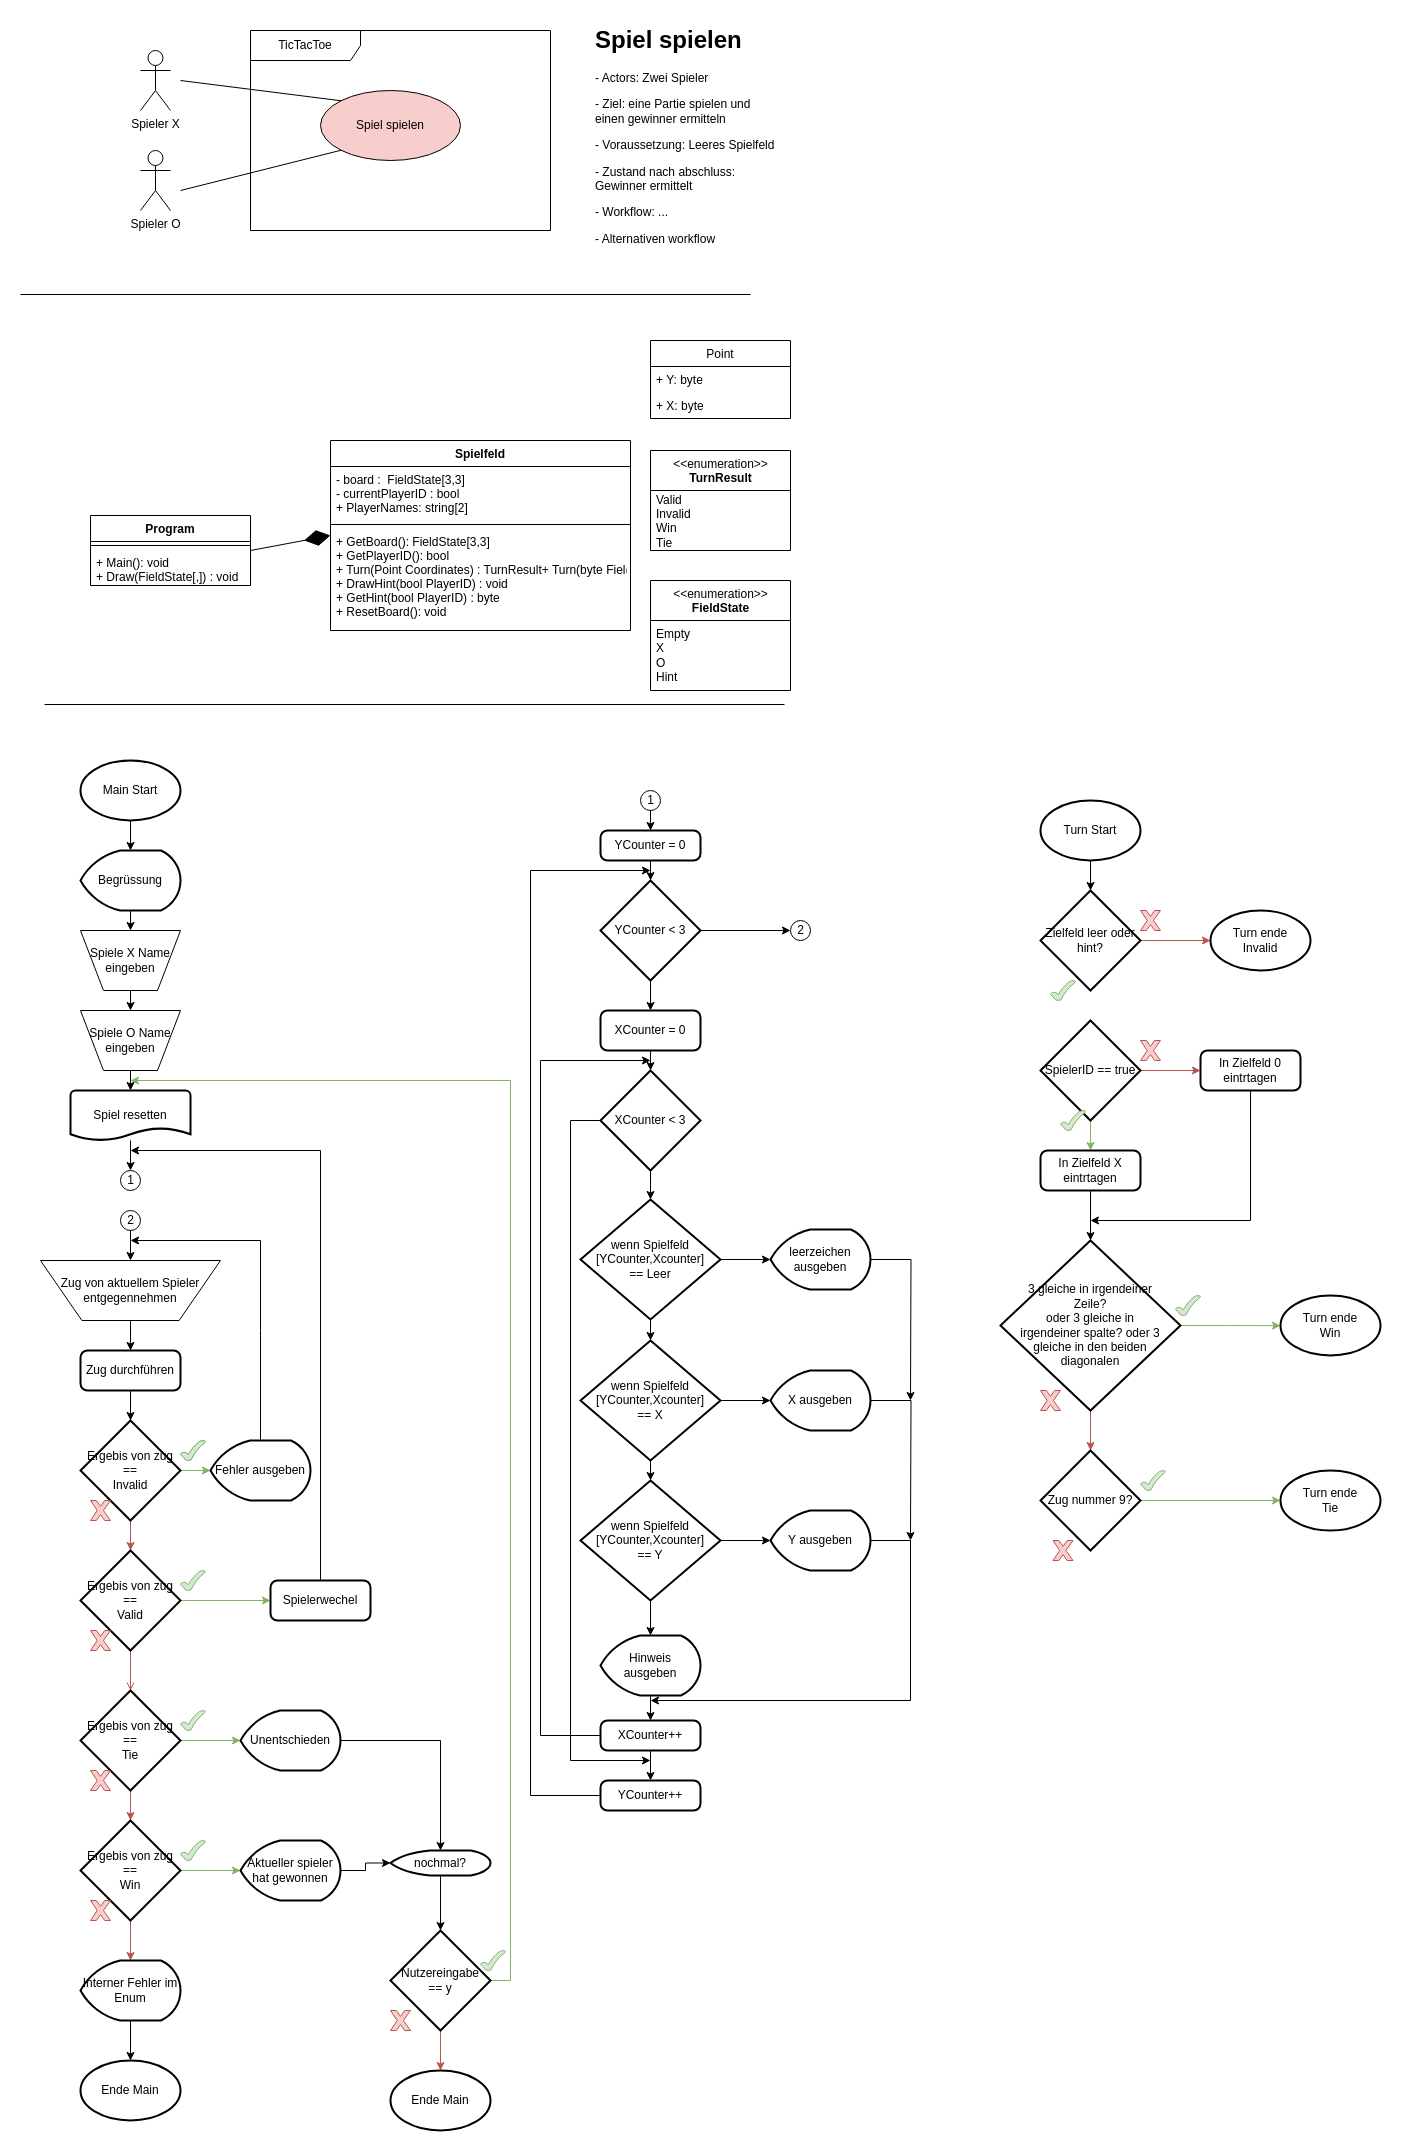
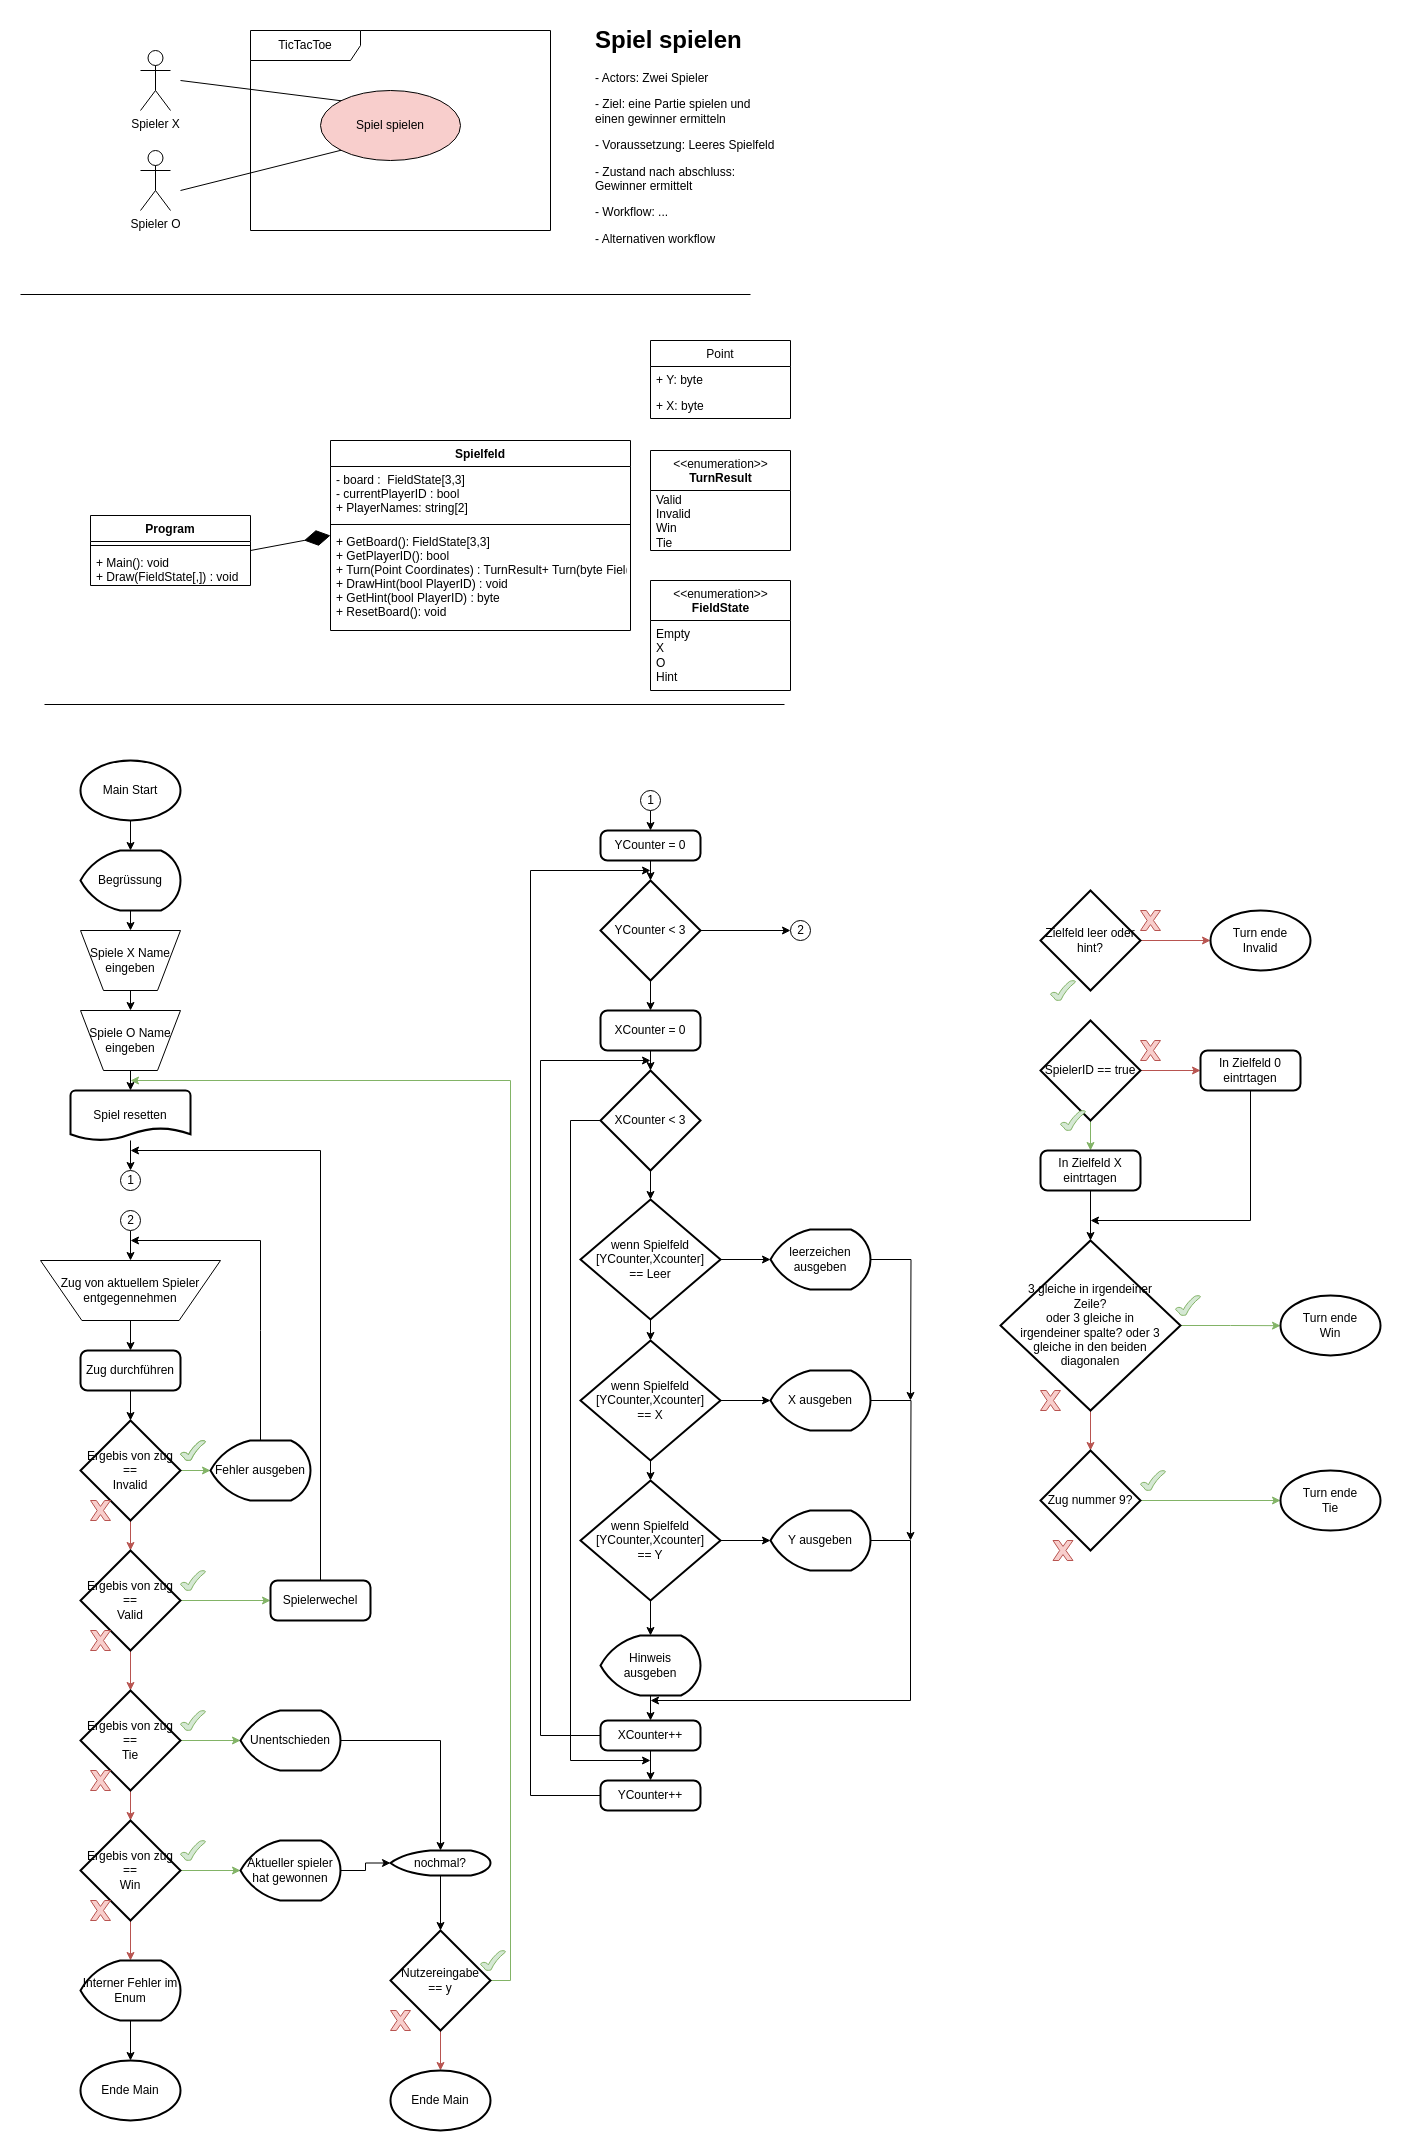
- <mxCell id="119" value="Turn Start" style="strokeWidth=2;html=1;shape=mxgraph.flowchart.start_1;whiteSpace=wrap;" vertex="1" parent="1"><mxGeometry x="1040" y="800" width="100" height="60" as="geometry" /></mxCell>
- <mxCell id="118" style="edgeStyle=orthogonalEdgeStyle;rounded=0;orthogonalLoop=1;jettySize=auto;html=1;exitX=0.5;exitY=1;exitDx=0;exitDy=0;exitPerimeter=0;entryX=0.5;entryY=0;entryDx=0;entryDy=0;entryPerimeter=0;" edge="1" parent="1" source="119" target="121"><mxGeometry relative="1" as="geometry" /></mxCell>
- <mxCell id="45" style="edgeStyle=orthogonalEdgeStyle;rounded=0;orthogonalLoop=1;jettySize=auto;html=1;exitX=0.5;exitY=1;exitDx=0;exitDy=0;exitPerimeter=0;entryX=0.5;entryY=0;entryDx=0;entryDy=0;entryPerimeter=0;fillColor=#f8cecc;strokeColor=#b85450;endArrow=open;" edge="1" parent="1" source="46" target="49"><mxGeometry relative="1" as="geometry" /></mxCell>
+ <mxCell id="45" style="edgeStyle=orthogonalEdgeStyle;rounded=0;orthogonalLoop=1;jettySize=auto;html=1;exitX=0.5;exitY=1;exitDx=0;exitDy=0;exitPerimeter=0;entryX=0.5;entryY=0;entryDx=0;entryDy=0;entryPerimeter=0;fillColor=#f8cecc;strokeColor=#b85450;" edge="1" parent="1" source="46" target="49"><mxGeometry relative="1" as="geometry" /></mxCell>
